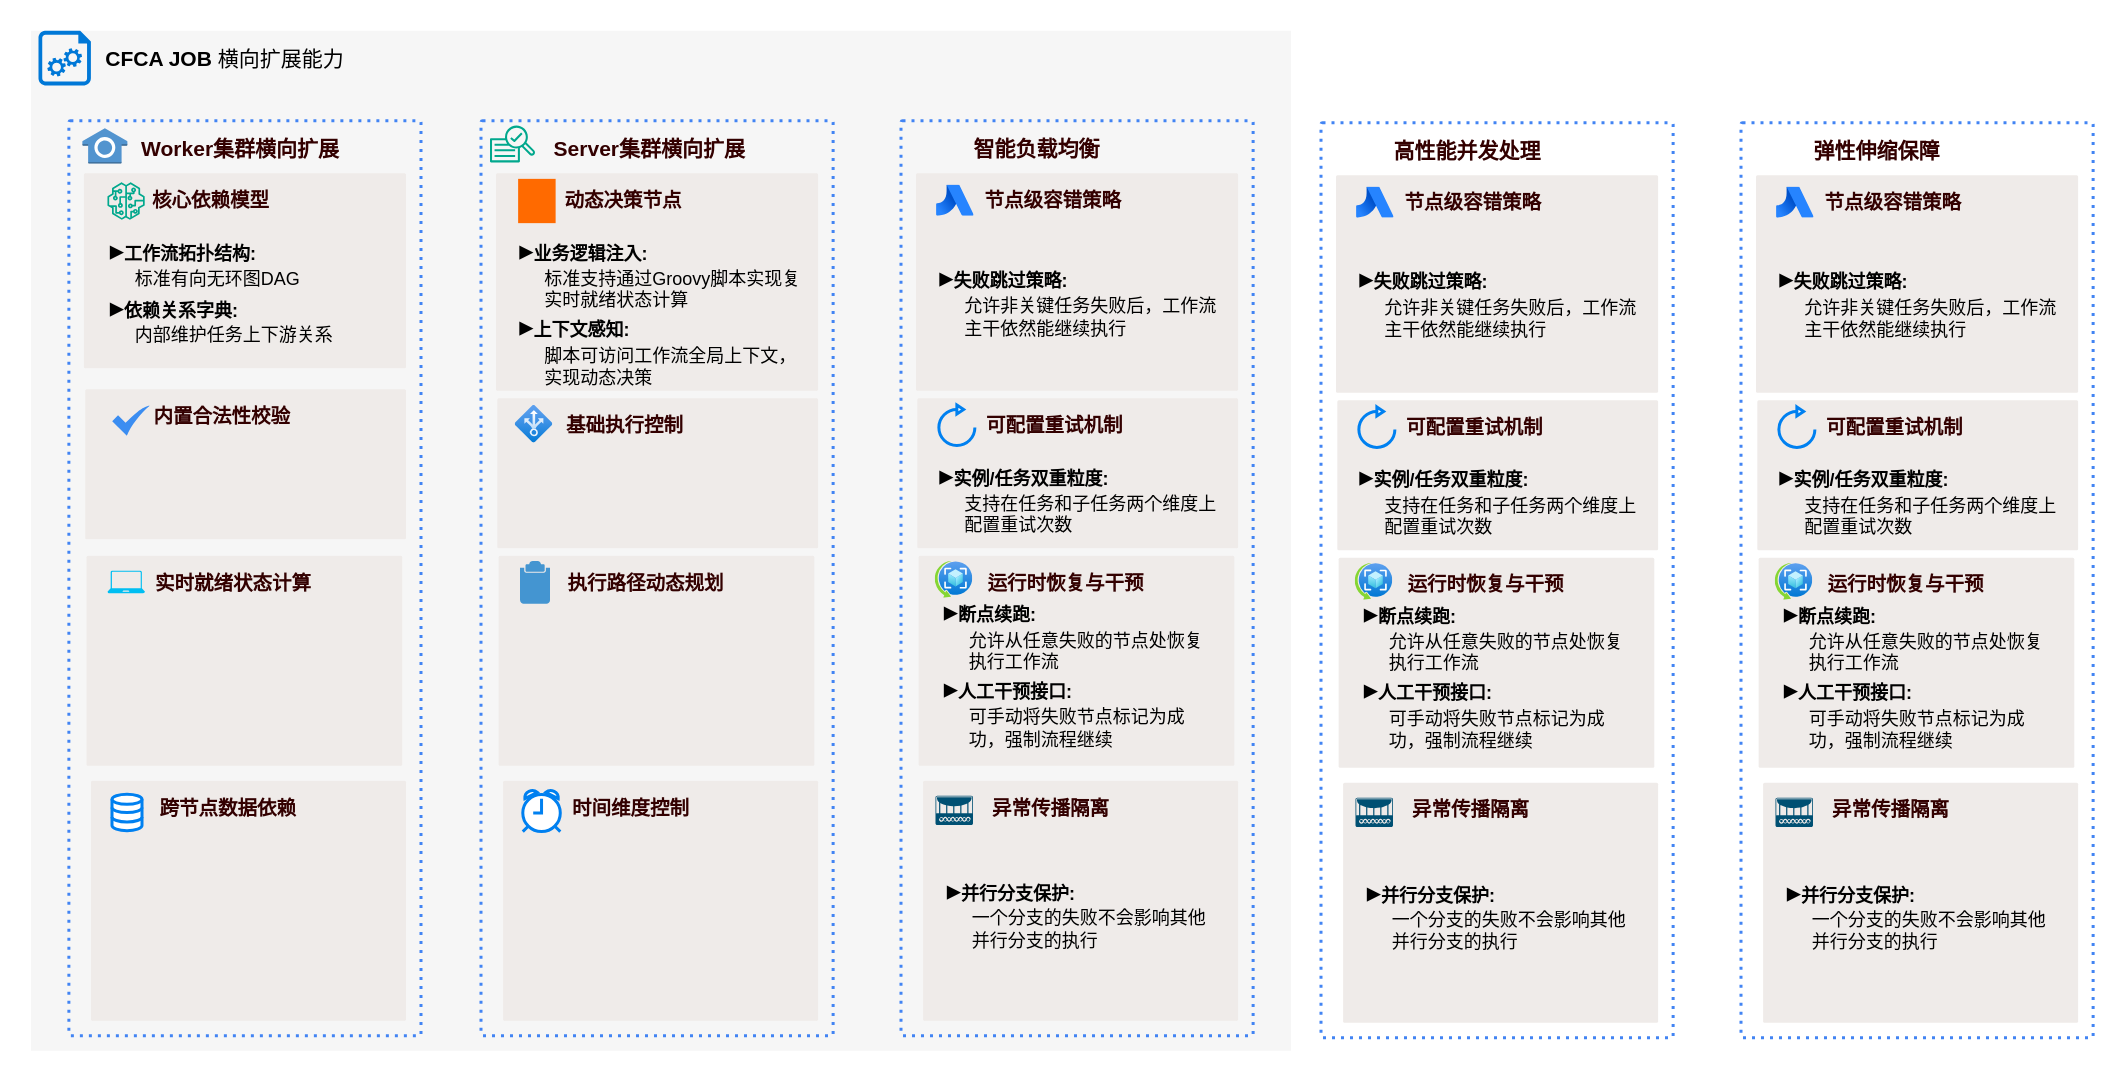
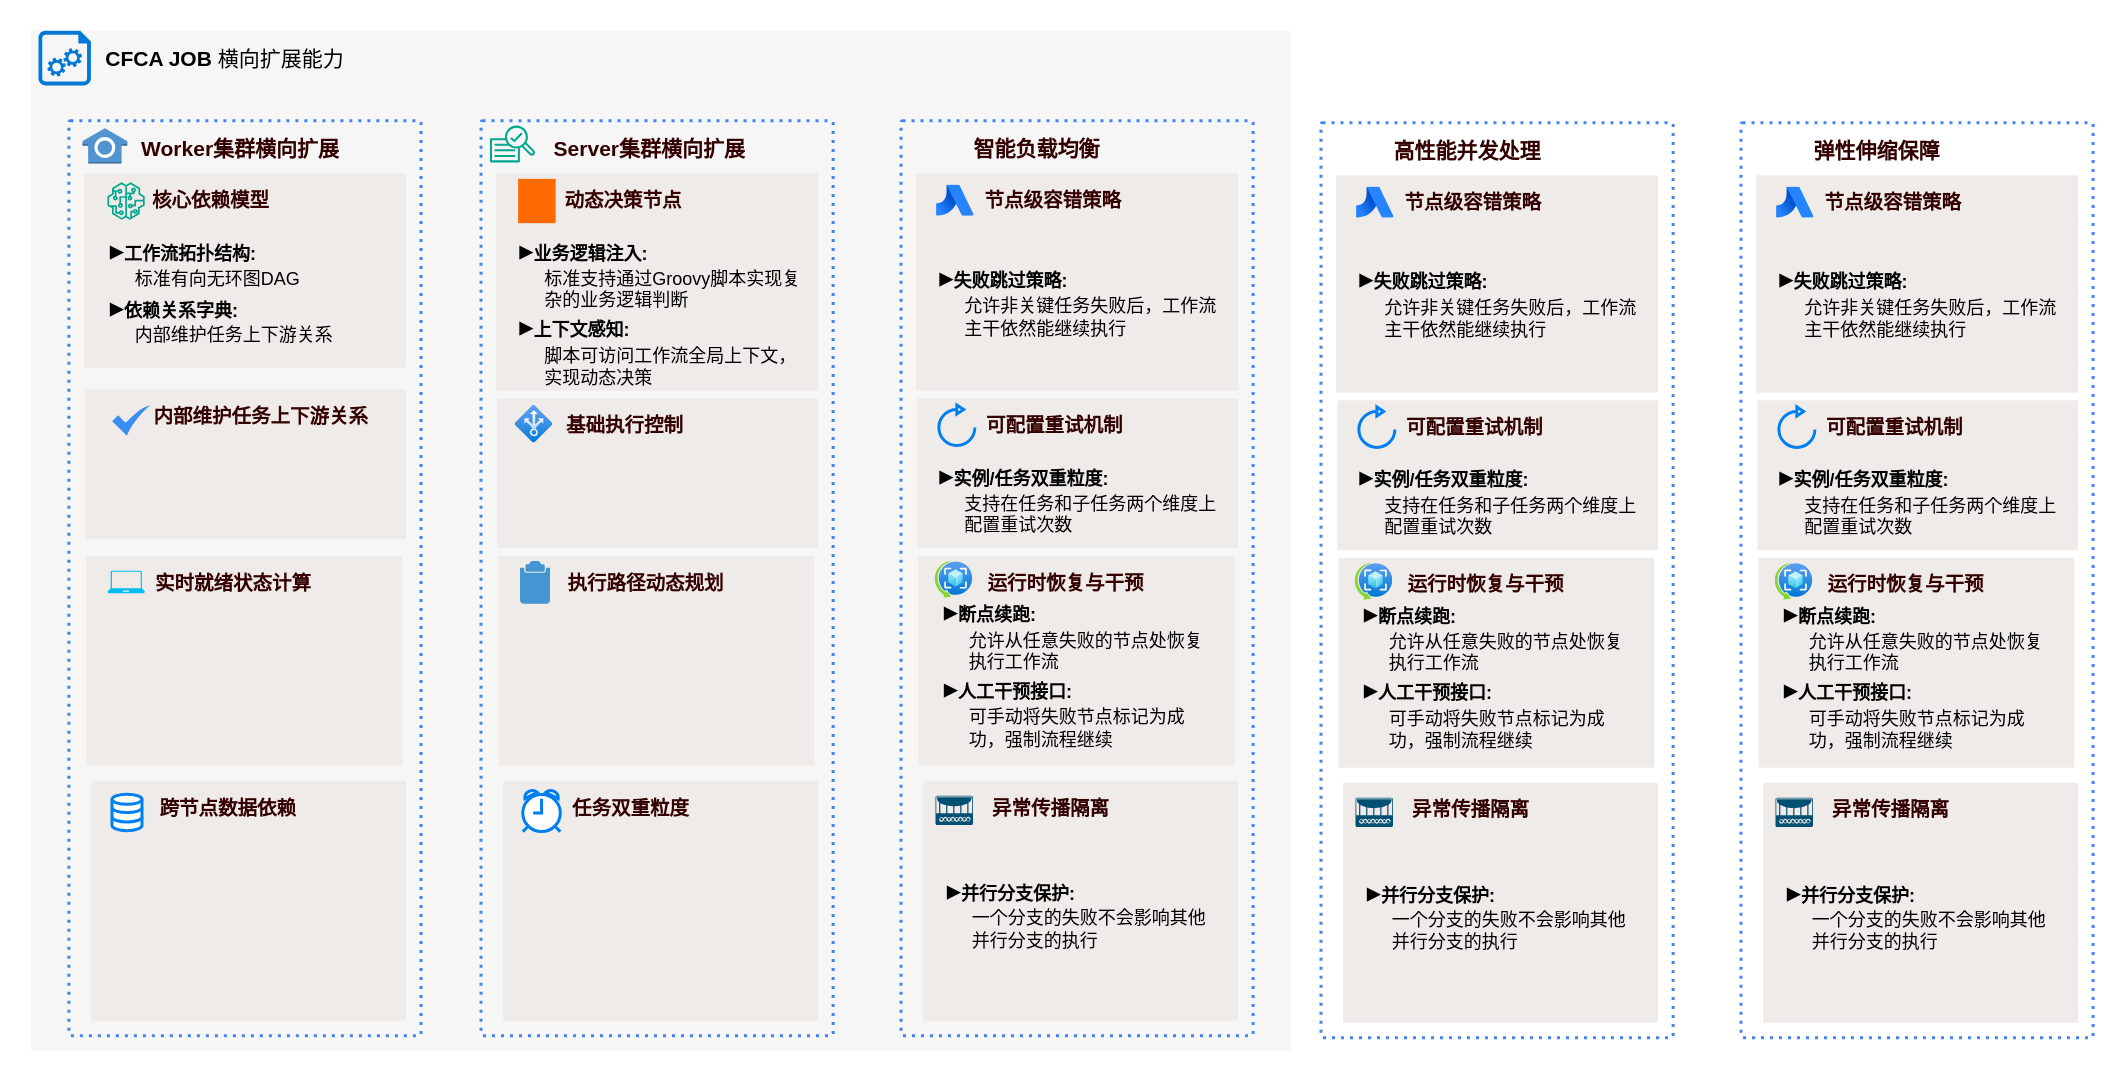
- <mxCell id="20" value="&lt;div style=&quot;&quot;&gt;&lt;font style=&quot;background-color: transparent; color: light-dark(rgb(0, 0, 0), rgb(255, 255, 255)); font-size: 19px;&quot;&gt;▸&lt;/font&gt;&lt;font style=&quot;background-color: transparent; color: light-dark(rgb(0, 0, 0), rgb(255, 255, 255));&quot;&gt;&lt;b&gt;业务逻辑注入:&lt;/b&gt;&lt;br&gt;&amp;nbsp; &amp;nbsp; &amp;nbsp;标准支持通过Groovy脚本实现复&amp;nbsp; &amp;nbsp; &amp;nbsp; &amp;nbsp;实时就绪状态计算&lt;/font&gt;&lt;/div&gt;&lt;div style=&quot;&quot;&gt;&lt;font style=&quot;background-color: transparent; color: light-dark(rgb(0, 0, 0), rgb(255, 255, 255));&quot;&gt;&lt;font style=&quot;color: light-dark(rgb(0, 0, 0), rgb(255, 255, 255)); background-color: transparent; font-size: 19px;&quot;&gt;▸&lt;/font&gt;&lt;font style=&quot;color: light-dark(rgb(0, 0, 0), rgb(255, 255, 255)); background-color: transparent;&quot;&gt;&lt;b&gt;上下文感知:&lt;/b&gt;&lt;br&gt;&amp;nbsp; &amp;nbsp; &amp;nbsp;脚本可访问工作流全局上下文，&amp;nbsp; &amp;nbsp; &amp;nbsp; &amp;nbsp;实现动态决策&lt;/font&gt;&lt;br&gt;&lt;br&gt;&lt;/font&gt;&lt;/div&gt;" style="text;strokeColor=none;align=left;fillColor=none;html=1;verticalAlign=middle;whiteSpace=wrap;rounded=0;" vertex="1" parent="1"><mxGeometry x="343.86" y="159" width="194.36" height="109" as="geometry" /></mxCell>
+ <mxCell id="20" value="&lt;div style=&quot;&quot;&gt;&lt;font style=&quot;background-color: transparent; color: light-dark(rgb(0, 0, 0), rgb(255, 255, 255)); font-size: 19px;&quot;&gt;▸&lt;/font&gt;&lt;font style=&quot;background-color: transparent; color: light-dark(rgb(0, 0, 0), rgb(255, 255, 255));&quot;&gt;&lt;b&gt;业务逻辑注入:&lt;/b&gt;&lt;br&gt;&amp;nbsp; &amp;nbsp; &amp;nbsp;标准支持通过Groovy脚本实现复&amp;nbsp; &amp;nbsp; &amp;nbsp; &amp;nbsp;杂的业务逻辑判断&lt;/font&gt;&lt;/div&gt;&lt;div style=&quot;&quot;&gt;&lt;font style=&quot;background-color: transparent; color: light-dark(rgb(0, 0, 0), rgb(255, 255, 255));&quot;&gt;&lt;font style=&quot;color: light-dark(rgb(0, 0, 0), rgb(255, 255, 255)); background-color: transparent; font-size: 19px;&quot;&gt;▸&lt;/font&gt;&lt;font style=&quot;color: light-dark(rgb(0, 0, 0), rgb(255, 255, 255)); background-color: transparent;&quot;&gt;&lt;b&gt;上下文感知:&lt;/b&gt;&lt;br&gt;&amp;nbsp; &amp;nbsp; &amp;nbsp;脚本可访问工作流全局上下文，&amp;nbsp; &amp;nbsp; &amp;nbsp; &amp;nbsp;实现动态决策&lt;/font&gt;&lt;br&gt;&lt;br&gt;&lt;/font&gt;&lt;/div&gt;" style="text;strokeColor=none;align=left;fillColor=none;html=1;verticalAlign=middle;whiteSpace=wrap;rounded=0;" vertex="1" parent="1"><mxGeometry x="343.86" y="159" width="194.36" height="109" as="geometry" /></mxCell>
- <mxCell id="10" value="&lt;font style=&quot;color: rgb(51, 0, 0); font-size: 13px;&quot;&gt;&lt;b&gt;&amp;nbsp; &amp;nbsp; &amp;nbsp; &amp;nbsp; &amp;nbsp; 内置合法性校验&lt;/b&gt;&lt;/font&gt;" style="rounded=1;absoluteArcSize=1;arcSize=2;html=1;strokeColor=none;gradientColor=none;shadow=0;dashed=0;fontSize=12;fontColor=#9E9E9E;align=left;verticalAlign=top;spacing=10;spacingTop=-4;fillColor=#EFEBE9;" vertex="1" parent="9"><mxGeometry width="213.87" height="100" as="geometry" /></mxCell>
+ <mxCell id="10" value="&lt;font style=&quot;color: rgb(51, 0, 0); font-size: 13px;&quot;&gt;&lt;b&gt;&amp;nbsp; &amp;nbsp; &amp;nbsp; &amp;nbsp; &amp;nbsp; 内部维护任务上下游关系&lt;/b&gt;&lt;/font&gt;" style="rounded=1;absoluteArcSize=1;arcSize=2;html=1;strokeColor=none;gradientColor=none;shadow=0;dashed=0;fontSize=12;fontColor=#9E9E9E;align=left;verticalAlign=top;spacing=10;spacingTop=-4;fillColor=#EFEBE9;" vertex="1" parent="9"><mxGeometry width="213.87" height="100" as="geometry" /></mxCell>
- <mxCell id="17" value="&lt;font style=&quot;color: rgb(51, 0, 0); font-size: 13px;&quot;&gt;&lt;b&gt;&amp;nbsp; &amp;nbsp; &amp;nbsp; &amp;nbsp; &amp;nbsp;&amp;nbsp;&lt;/b&gt;&lt;/font&gt;&lt;font color=&quot;#330000&quot;&gt;&lt;span style=&quot;font-size: 13px;&quot;&gt;&lt;b&gt;时间维度控制&lt;/b&gt;&lt;/span&gt;&lt;/font&gt;" style="rounded=1;absoluteArcSize=1;arcSize=2;html=1;strokeColor=none;gradientColor=none;shadow=0;dashed=0;fontSize=12;fontColor=#9E9E9E;align=left;verticalAlign=top;spacing=10;spacingTop=-4;fillColor=#EFEBE9;" vertex="1" parent="1"><mxGeometry x="334.75" y="520" width="210" height="160" as="geometry" /></mxCell>
+ <mxCell id="17" value="&lt;font style=&quot;color: rgb(51, 0, 0); font-size: 13px;&quot;&gt;&lt;b&gt;&amp;nbsp; &amp;nbsp; &amp;nbsp; &amp;nbsp; &amp;nbsp;&amp;nbsp;&lt;/b&gt;&lt;/font&gt;&lt;font color=&quot;#330000&quot;&gt;&lt;span style=&quot;font-size: 13px;&quot;&gt;&lt;b&gt;任务双重粒度&lt;/b&gt;&lt;/span&gt;&lt;/font&gt;" style="rounded=1;absoluteArcSize=1;arcSize=2;html=1;strokeColor=none;gradientColor=none;shadow=0;dashed=0;fontSize=12;fontColor=#9E9E9E;align=left;verticalAlign=top;spacing=10;spacingTop=-4;fillColor=#EFEBE9;" vertex="1" parent="1"><mxGeometry x="334.75" y="520" width="210" height="160" as="geometry" /></mxCell>
